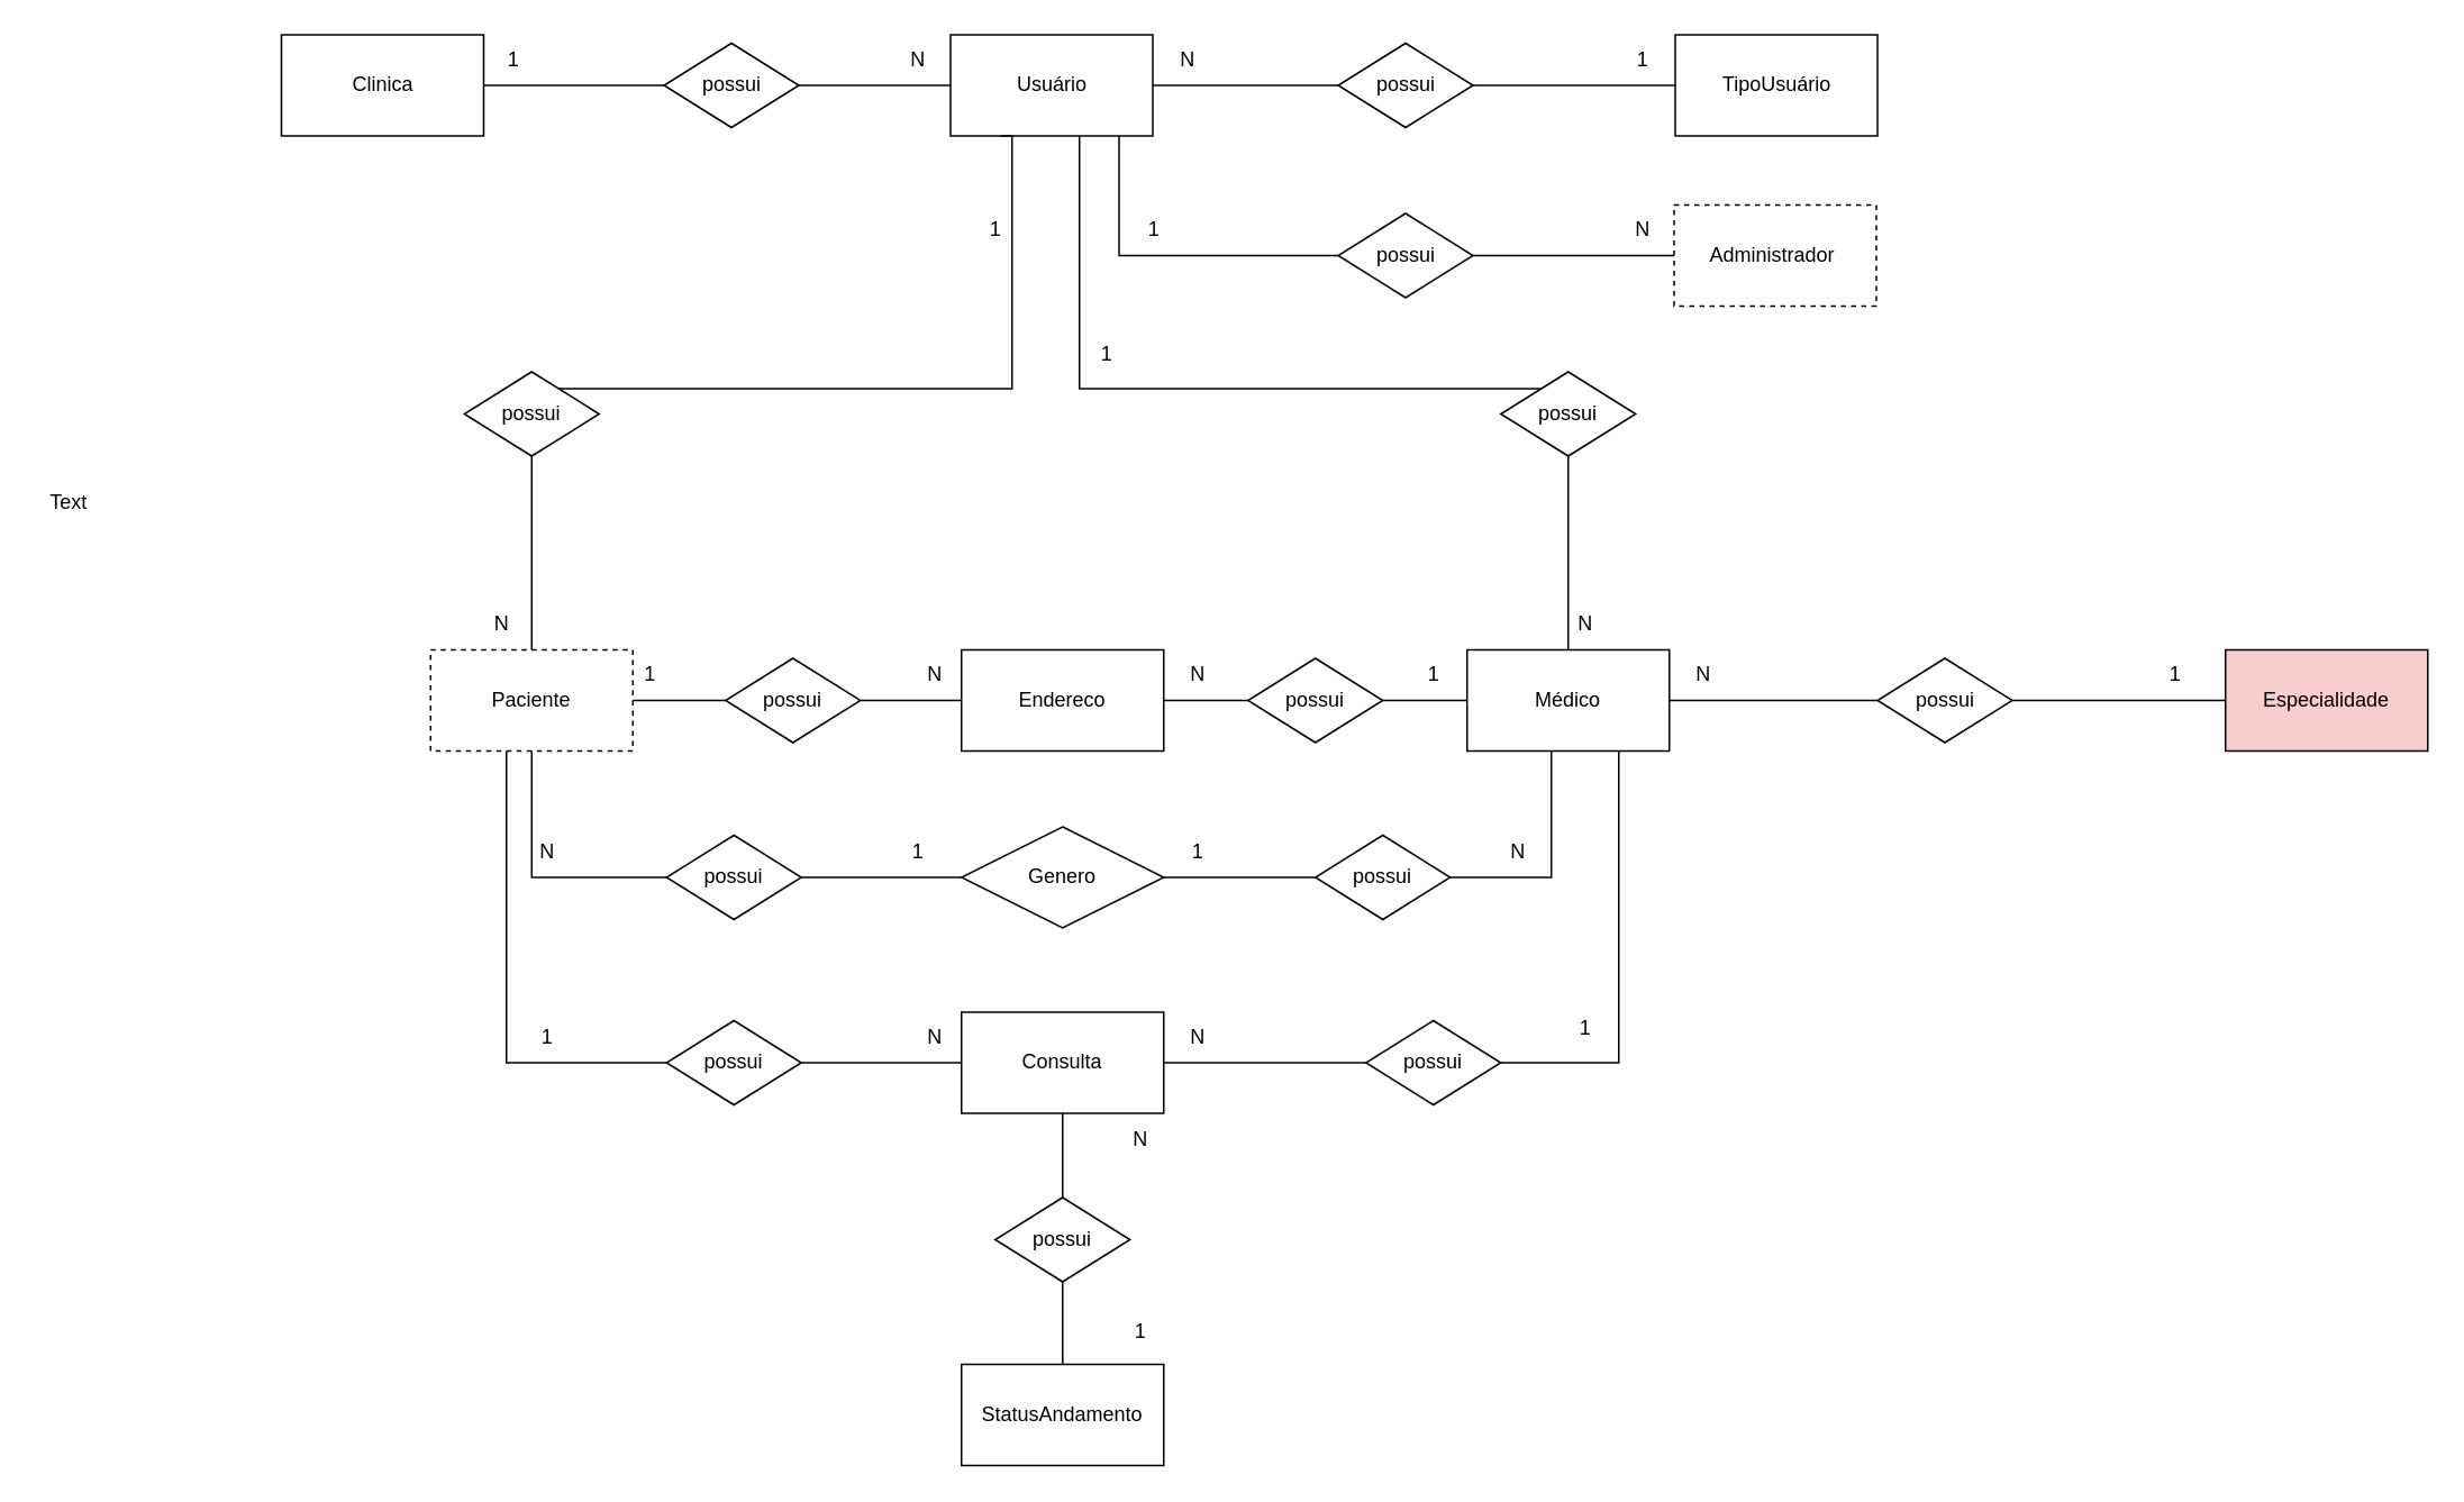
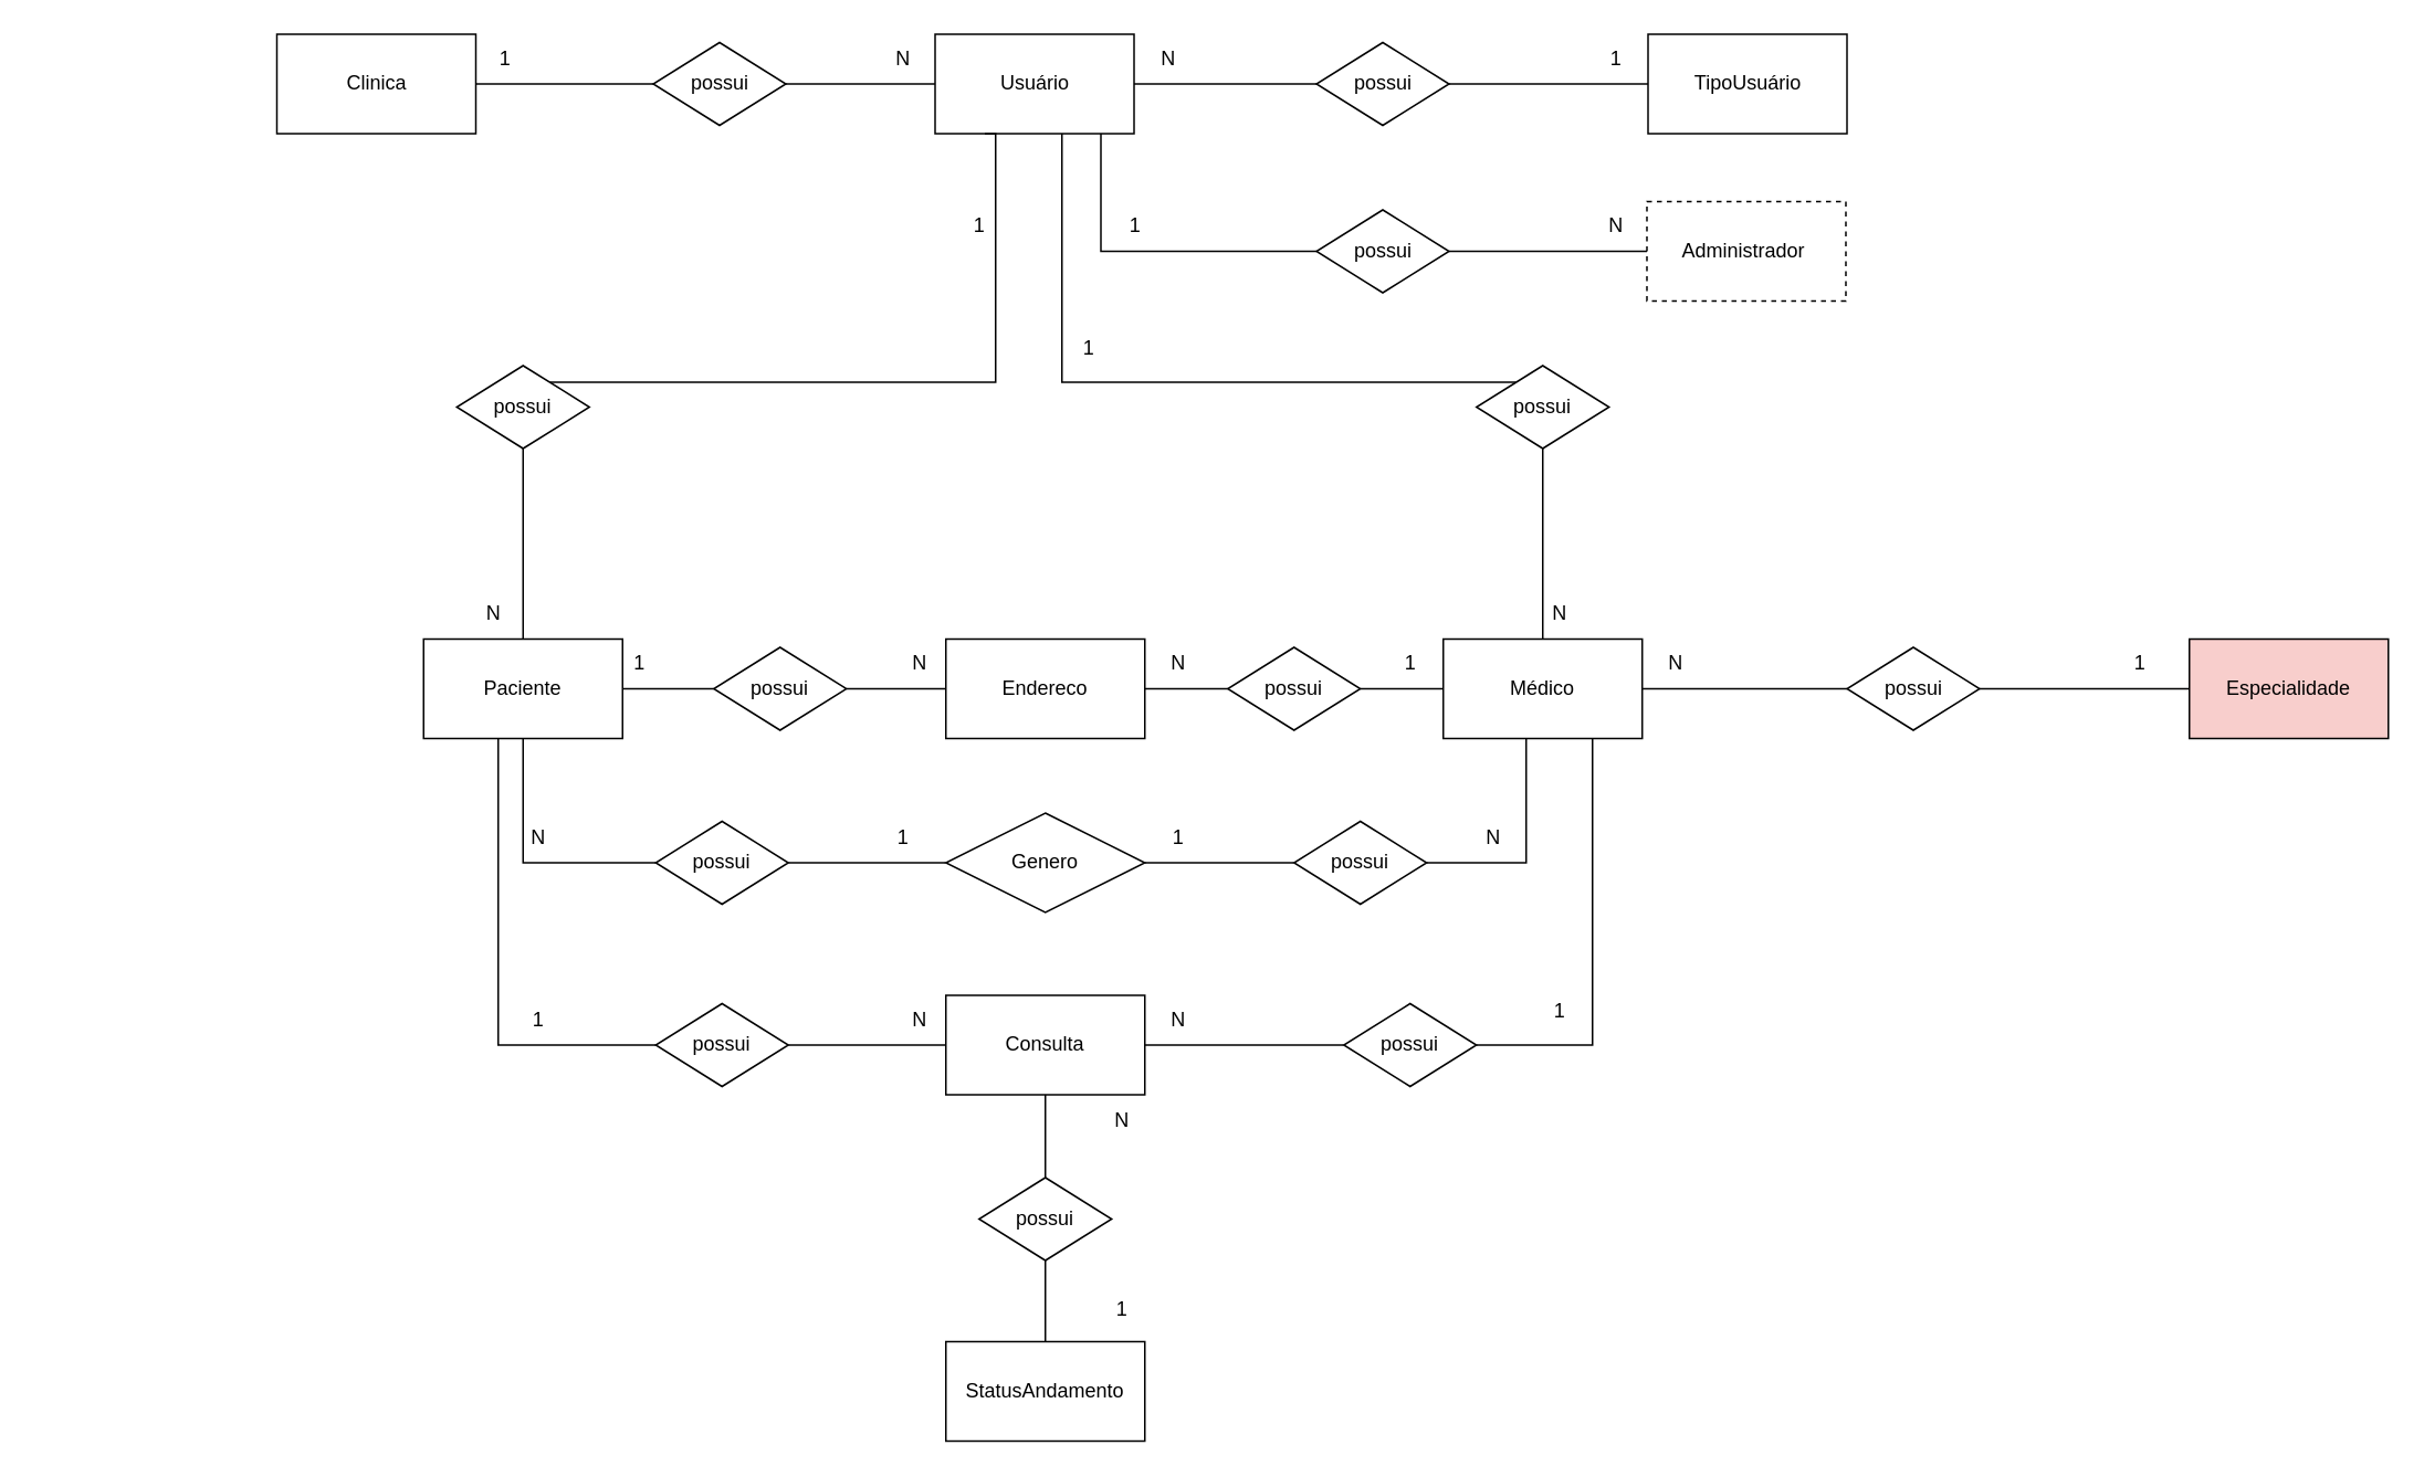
- <mxCell id="78" value="Text" style="text;html=1;align=center;verticalAlign=middle;resizable=0;points=[];autosize=1;" vertex="1" parent="1"><mxGeometry x="20" y="288" width="40" height="20" as="geometry" /></mxCell>
- <mxCell id="15" value="Paciente" style="rounded=0;whiteSpace=wrap;html=1;dashed=1;" parent="1" vertex="1"><mxGeometry x="255" y="385" width="120" height="60" as="geometry" /></mxCell>
+ <mxCell id="15" value="Paciente" style="rounded=0;whiteSpace=wrap;html=1;" parent="1" vertex="1"><mxGeometry x="255" y="385" width="120" height="60" as="geometry" /></mxCell>
